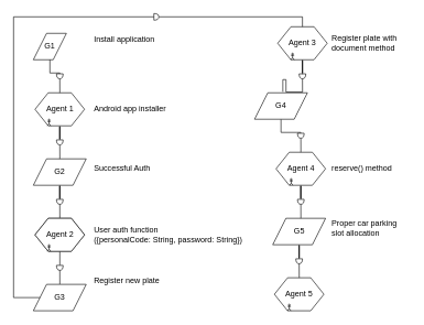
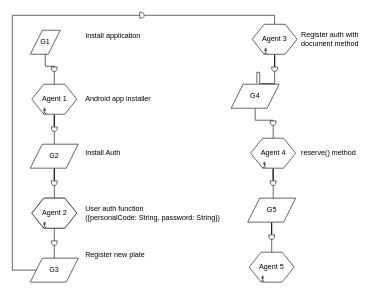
- <mxCell id="28" value="Register plate with&lt;br&gt;document method" style="text;html=1;align=left;verticalAlign=middle;whiteSpace=wrap;rounded=0;" vertex="1" parent="1"><mxGeometry x="500" y="50" width="120" height="30" as="geometry" /></mxCell>
+ <mxCell id="28" value="Register auth with&lt;br&gt;document method" style="text;html=1;align=left;verticalAlign=middle;whiteSpace=wrap;rounded=0;" vertex="1" parent="1"><mxGeometry x="500" y="50" width="120" height="30" as="geometry" /></mxCell>
- <mxCell id="13" value="Successful Auth" style="text;html=1;align=left;verticalAlign=middle;whiteSpace=wrap;rounded=0;" vertex="1" parent="1"><mxGeometry x="140" y="240" width="120" height="30" as="geometry" /></mxCell>
+ <mxCell id="13" value="Install Auth" style="text;html=1;align=left;verticalAlign=middle;whiteSpace=wrap;rounded=0;" vertex="1" parent="1"><mxGeometry x="140" y="240" width="120" height="30" as="geometry" /></mxCell>
- <mxCell id="52" value="Proper car parking slot allocation" style="text;html=1;align=left;verticalAlign=middle;whiteSpace=wrap;rounded=0;" vertex="1" parent="1"><mxGeometry x="500" y="330" width="120" height="30" as="geometry" /></mxCell>
